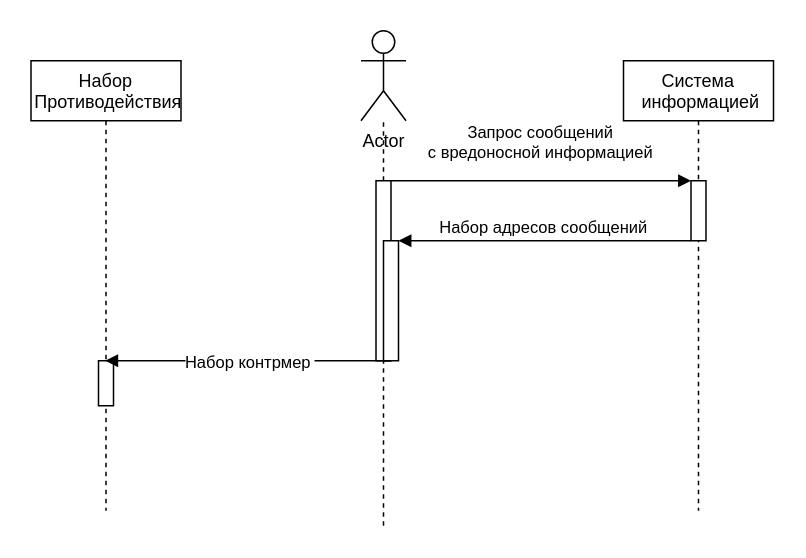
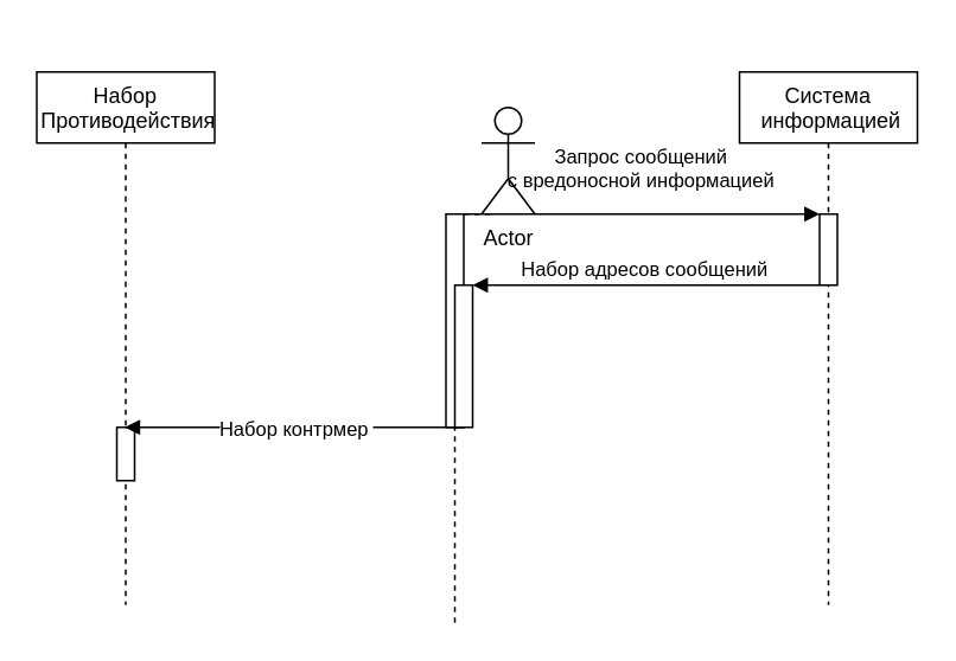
- <mxCell id="6" value="Actor" style="shape=umlActor;verticalLabelPosition=bottom;verticalAlign=top;html=1;outlineConnect=0;" vertex="1" parent="1"><mxGeometry x="240" y="20" width="30" height="60" as="geometry" /></mxCell>
+ <mxCell id="6" value="Actor" style="shape=umlActor;verticalLabelPosition=bottom;verticalAlign=top;html=1;outlineConnect=0;" vertex="1" parent="1"><mxGeometry x="270" y="60" width="30" height="60" as="geometry" /></mxCell>
